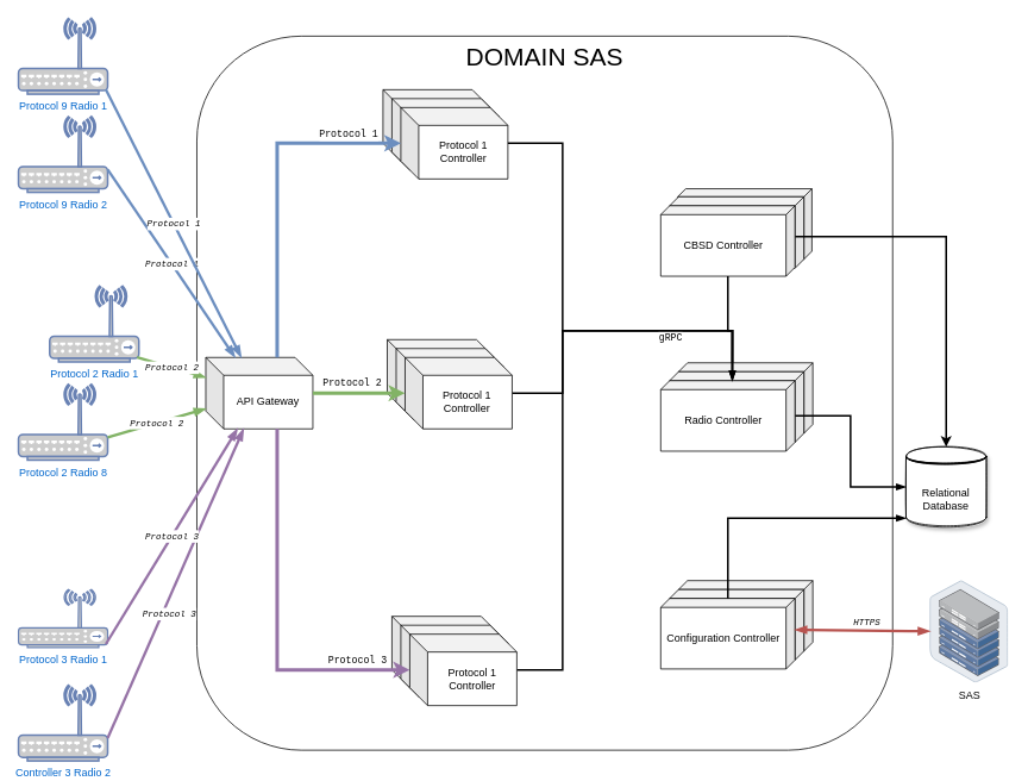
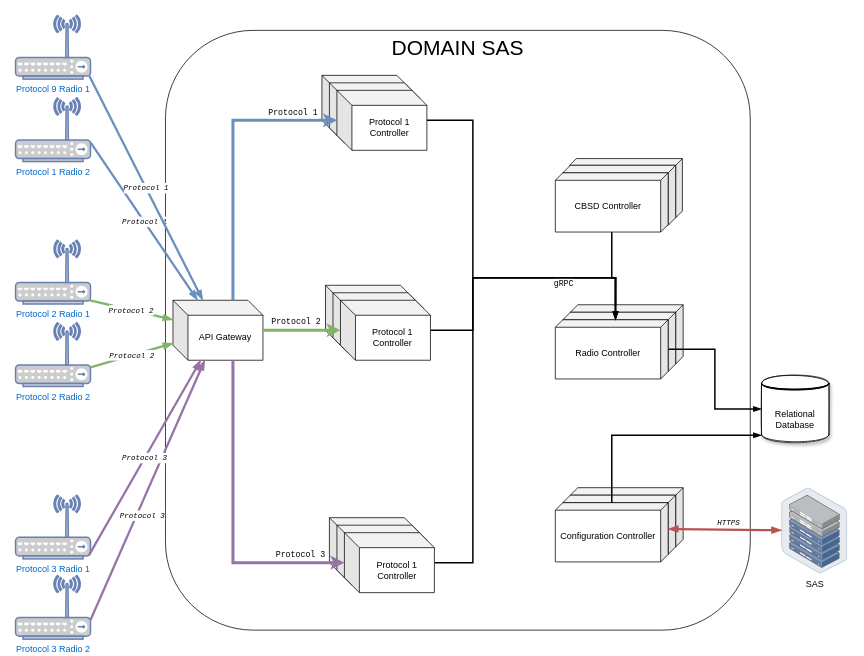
- <mxCell id="38" value="Protocol 9 Radio 2" style="fontColor=#0066CC;verticalAlign=top;verticalLabelPosition=bottom;labelPosition=center;align=center;html=1;outlineConnect=0;fillColor=#CCCCCC;strokeColor=#6881B3;gradientColor=none;gradientDirection=north;strokeWidth=2;shape=mxgraph.networks.wireless_hub;" parent="33" vertex="1"><mxGeometry x="20" y="130" width="100" height="85" as="geometry" /></mxCell>
+ <mxCell id="38" value="Protocol 1 Radio 2" style="fontColor=#0066CC;verticalAlign=top;verticalLabelPosition=bottom;labelPosition=center;align=center;html=1;outlineConnect=0;fillColor=#CCCCCC;strokeColor=#6881B3;gradientColor=none;gradientDirection=north;strokeWidth=2;shape=mxgraph.networks.wireless_hub;" parent="33" vertex="1"><mxGeometry x="20" y="130" width="100" height="85" as="geometry" /></mxCell>
- <mxCell id="61" style="edgeStyle=orthogonalEdgeStyle;rounded=0;orthogonalLoop=1;jettySize=auto;html=1;exitX=0;exitY=0;exitDx=0;exitDy=34.5;exitPerimeter=0;strokeWidth=2;" parent="58" source="62" target="7" edge="1"><mxGeometry relative="1" as="geometry" /></mxCell>
- <mxCell id="37" value="Protocol 2 Radio 1" style="fontColor=#0066CC;verticalAlign=top;verticalLabelPosition=bottom;labelPosition=center;align=center;html=1;outlineConnect=0;fillColor=#CCCCCC;strokeColor=#6881B3;gradientColor=none;gradientDirection=north;strokeWidth=2;shape=mxgraph.networks.wireless_hub;" parent="33" vertex="1"><mxGeometry x="55" y="320" width="100" height="85" as="geometry" /></mxCell>
+ <mxCell id="37" value="Protocol 2 Radio 1" style="fontColor=#0066CC;verticalAlign=top;verticalLabelPosition=bottom;labelPosition=center;align=center;html=1;outlineConnect=0;fillColor=#CCCCCC;strokeColor=#6881B3;gradientColor=none;gradientDirection=north;strokeWidth=2;shape=mxgraph.networks.wireless_hub;" parent="33" vertex="1"><mxGeometry x="20" y="320" width="100" height="85" as="geometry" /></mxCell>
- <mxCell id="36" value="Protocol 2 Radio 8" style="fontColor=#0066CC;verticalAlign=top;verticalLabelPosition=bottom;labelPosition=center;align=center;html=1;outlineConnect=0;fillColor=#CCCCCC;strokeColor=#6881B3;gradientColor=none;gradientDirection=north;strokeWidth=2;shape=mxgraph.networks.wireless_hub;" parent="33" vertex="1"><mxGeometry x="20" y="430" width="100" height="85" as="geometry" /></mxCell>
+ <mxCell id="36" value="Protocol 2 Radio 2" style="fontColor=#0066CC;verticalAlign=top;verticalLabelPosition=bottom;labelPosition=center;align=center;html=1;outlineConnect=0;fillColor=#CCCCCC;strokeColor=#6881B3;gradientColor=none;gradientDirection=north;strokeWidth=2;shape=mxgraph.networks.wireless_hub;" parent="33" vertex="1"><mxGeometry x="20" y="430" width="100" height="85" as="geometry" /></mxCell>
- <mxCell id="35" value="Protocol 3 Radio 1" style="fontColor=#0066CC;verticalAlign=top;verticalLabelPosition=bottom;labelPosition=center;align=center;html=1;outlineConnect=0;fillColor=#CCCCCC;strokeColor=#6881B3;gradientColor=none;gradientDirection=north;strokeWidth=2;shape=mxgraph.networks.wireless_hub;" parent="33" vertex="1"><mxGeometry x="20" y="660" width="100" height="65" as="geometry" /></mxCell>
+ <mxCell id="35" value="Protocol 3 Radio 1" style="fontColor=#0066CC;verticalAlign=top;verticalLabelPosition=bottom;labelPosition=center;align=center;html=1;outlineConnect=0;fillColor=#CCCCCC;strokeColor=#6881B3;gradientColor=none;gradientDirection=north;strokeWidth=2;shape=mxgraph.networks.wireless_hub;" parent="33" vertex="1"><mxGeometry x="20" y="660" width="100" height="85" as="geometry" /></mxCell>
- <mxCell id="34" value="Controller 3 Radio 2" style="fontColor=#0066CC;verticalAlign=top;verticalLabelPosition=bottom;labelPosition=center;align=center;html=1;outlineConnect=0;fillColor=#CCCCCC;strokeColor=#6881B3;gradientColor=none;gradientDirection=north;strokeWidth=2;shape=mxgraph.networks.wireless_hub;" parent="33" vertex="1"><mxGeometry x="20" y="767" width="100" height="85" as="geometry" /></mxCell>
+ <mxCell id="34" value="Protocol 3 Radio 2" style="fontColor=#0066CC;verticalAlign=top;verticalLabelPosition=bottom;labelPosition=center;align=center;html=1;outlineConnect=0;fillColor=#CCCCCC;strokeColor=#6881B3;gradientColor=none;gradientDirection=north;strokeWidth=2;shape=mxgraph.networks.wireless_hub;" parent="33" vertex="1"><mxGeometry x="20" y="767" width="100" height="85" as="geometry" /></mxCell>
